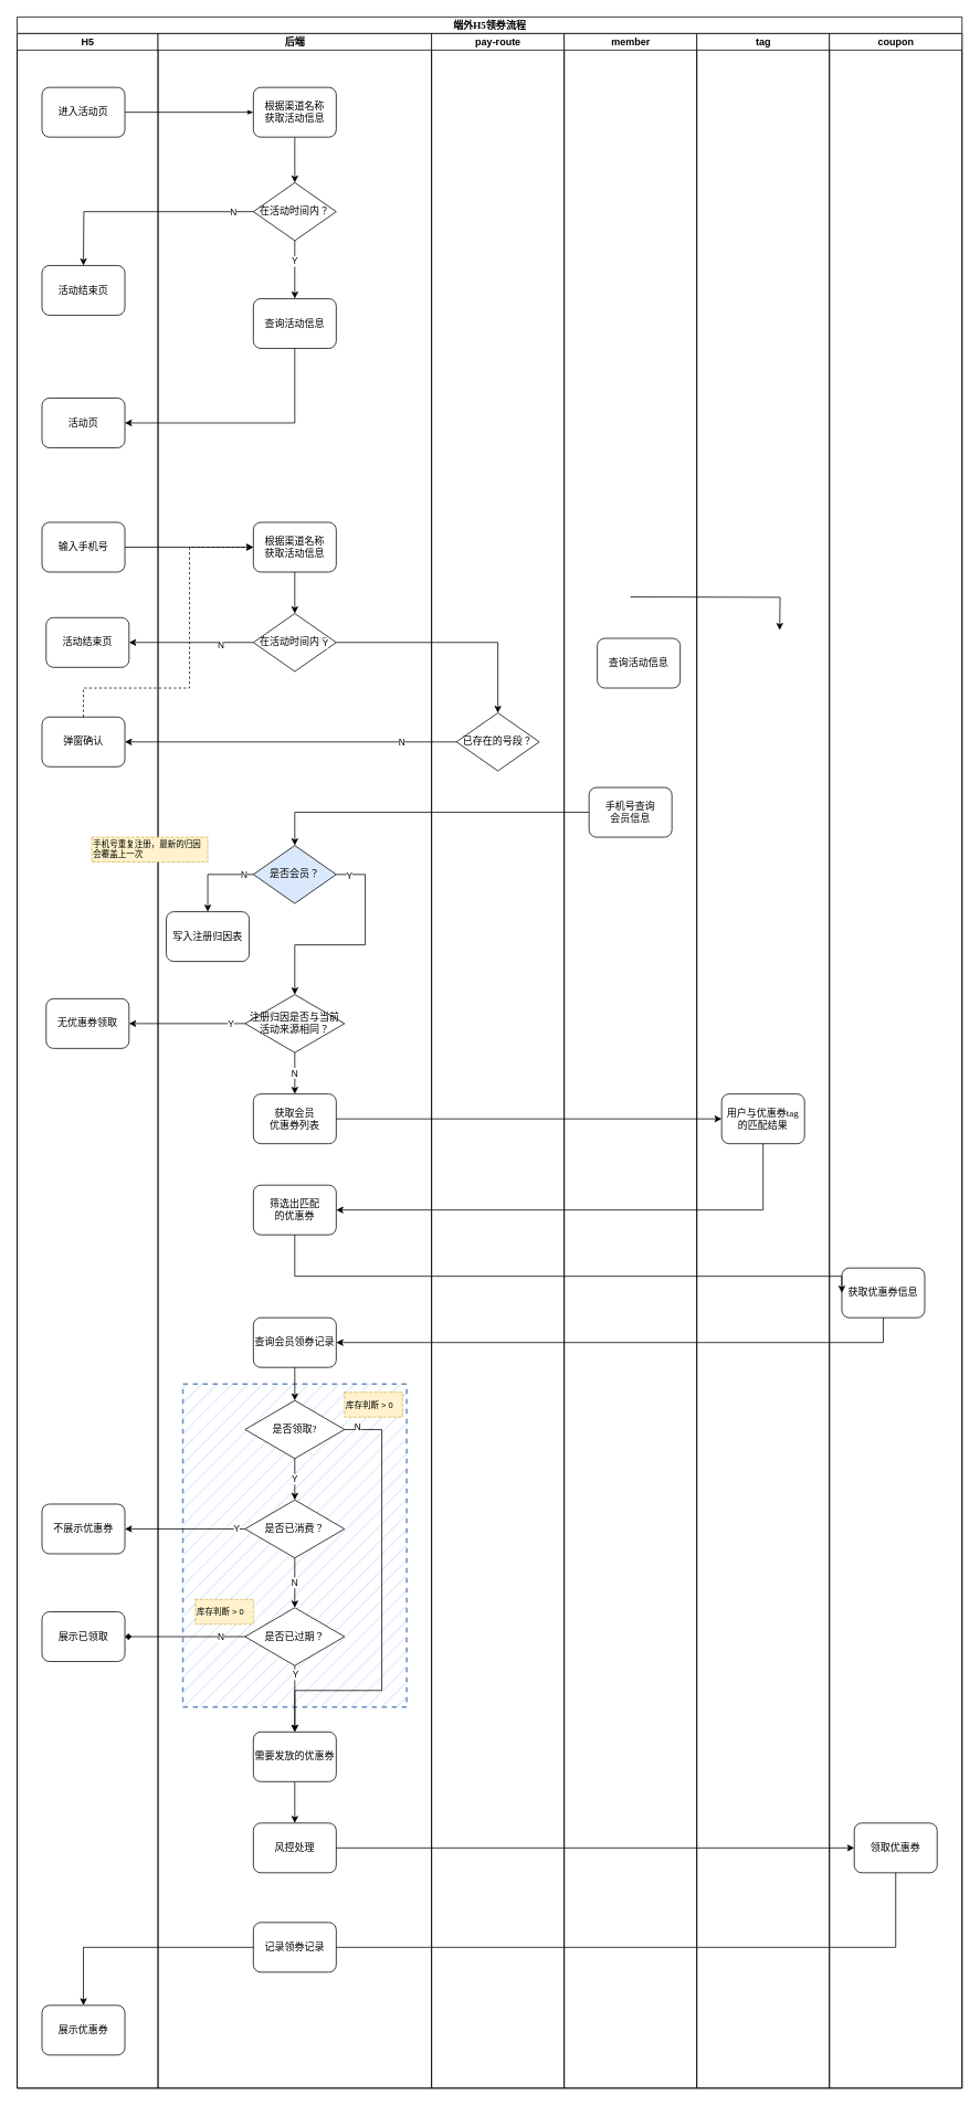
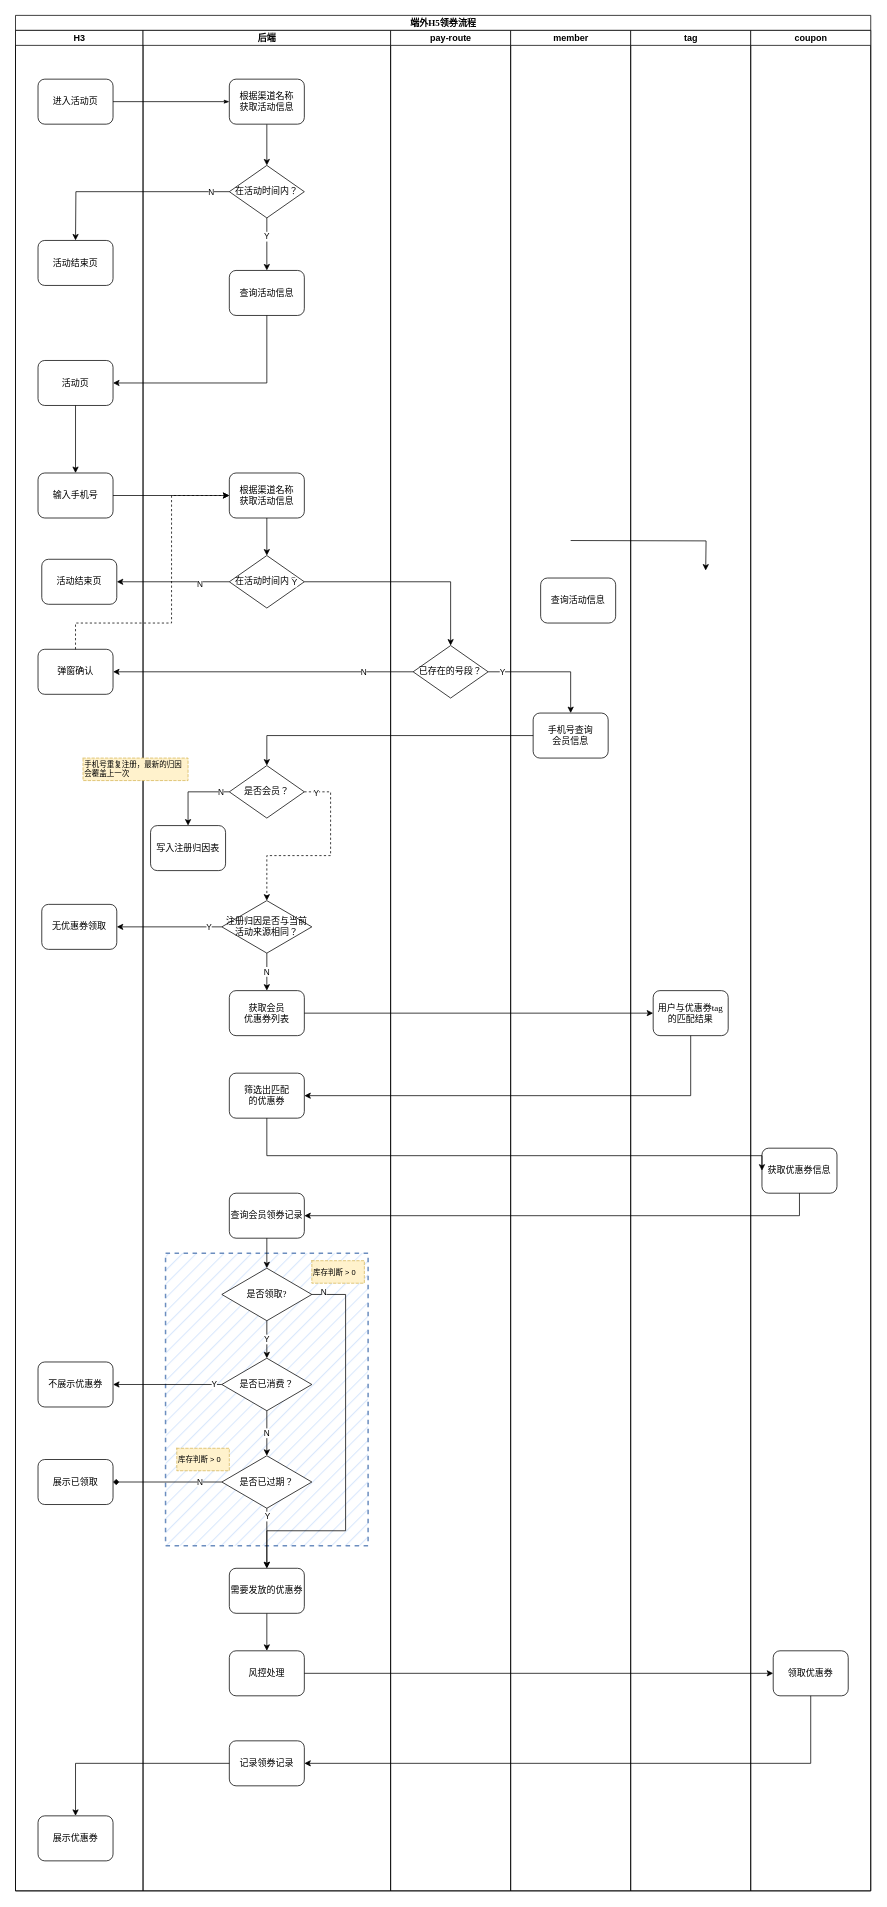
- <mxCell id="3" value="H5" style="swimlane;html=1;startSize=20;" parent="2" vertex="1"><mxGeometry y="20" width="170" height="2480" as="geometry" /></mxCell>
+ <mxCell id="3" value="H3" style="swimlane;html=1;startSize=20;" parent="2" vertex="1"><mxGeometry y="20" width="170" height="2480" as="geometry" /></mxCell>
+ <mxCell id="13" value="" style="edgeStyle=orthogonalEdgeStyle;rounded=0;orthogonalLoop=1;jettySize=auto;html=1;" edge="1" parent="3" source="12" target="6"><mxGeometry relative="1" as="geometry" /></mxCell>
+ <mxCell id="66" style="edgeStyle=orthogonalEdgeStyle;rounded=0;orthogonalLoop=1;jettySize=auto;html=1;" edge="1" parent="2" source="56" target="58"><mxGeometry relative="1" as="geometry" /></mxCell>
+ <mxCell id="67" value="Y" style="edgeLabel;html=1;align=center;verticalAlign=middle;resizable=0;points=[];" vertex="1" connectable="0" parent="66"><mxGeometry x="-0.784" relative="1" as="geometry"><mxPoint as="offset" /></mxGeometry></mxCell>
- <mxCell id="31" value="是否会员？" style="rhombus;whiteSpace=wrap;html=1;rounded=0;shadow=0;labelBackgroundColor=none;strokeWidth=1;fontFamily=Verdana;fontSize=12;align=center;fillColor=#dae8fc;" vertex="1" parent="16"><mxGeometry x="115" y="980" width="100" height="70" as="geometry" /></mxCell>
+ <mxCell id="31" value="是否会员？" style="rhombus;whiteSpace=wrap;html=1;rounded=0;shadow=0;labelBackgroundColor=none;strokeWidth=1;fontFamily=Verdana;fontSize=12;align=center;" vertex="1" parent="16"><mxGeometry x="115" y="980" width="100" height="70" as="geometry" /></mxCell>
- <mxCell id="29" style="edgeStyle=orthogonalEdgeStyle;rounded=0;orthogonalLoop=1;jettySize=auto;html=1;exitX=1;exitY=0.5;exitDx=0;exitDy=0;" edge="1" parent="16" source="31" target="35"><mxGeometry relative="1" as="geometry"><Array as="points"><mxPoint x="250" y="1015" /><mxPoint x="250" y="1100" /><mxPoint x="165" y="1100" /></Array></mxGeometry></mxCell>
+ <mxCell id="29" style="edgeStyle=orthogonalEdgeStyle;rounded=0;orthogonalLoop=1;jettySize=auto;html=1;exitX=1;exitY=0.5;exitDx=0;exitDy=0;dashed=1;" edge="1" parent="16" source="31" target="35"><mxGeometry relative="1" as="geometry"><Array as="points"><mxPoint x="250" y="1015" /><mxPoint x="250" y="1100" /><mxPoint x="165" y="1100" /></Array></mxGeometry></mxCell>
- <mxCell id="86" style="edgeStyle=orthogonalEdgeStyle;rounded=0;orthogonalLoop=1;jettySize=auto;html=1;endArrow=none;" edge="1" parent="2" source="77" target="52"><mxGeometry relative="1" as="geometry"><Array as="points"><mxPoint x="1060" y="2330" /></Array></mxGeometry></mxCell>
+ <mxCell id="86" style="edgeStyle=orthogonalEdgeStyle;rounded=0;orthogonalLoop=1;jettySize=auto;html=1;" edge="1" parent="2" source="77" target="52"><mxGeometry relative="1" as="geometry"><Array as="points"><mxPoint x="1060" y="2330" /></Array></mxGeometry></mxCell>
